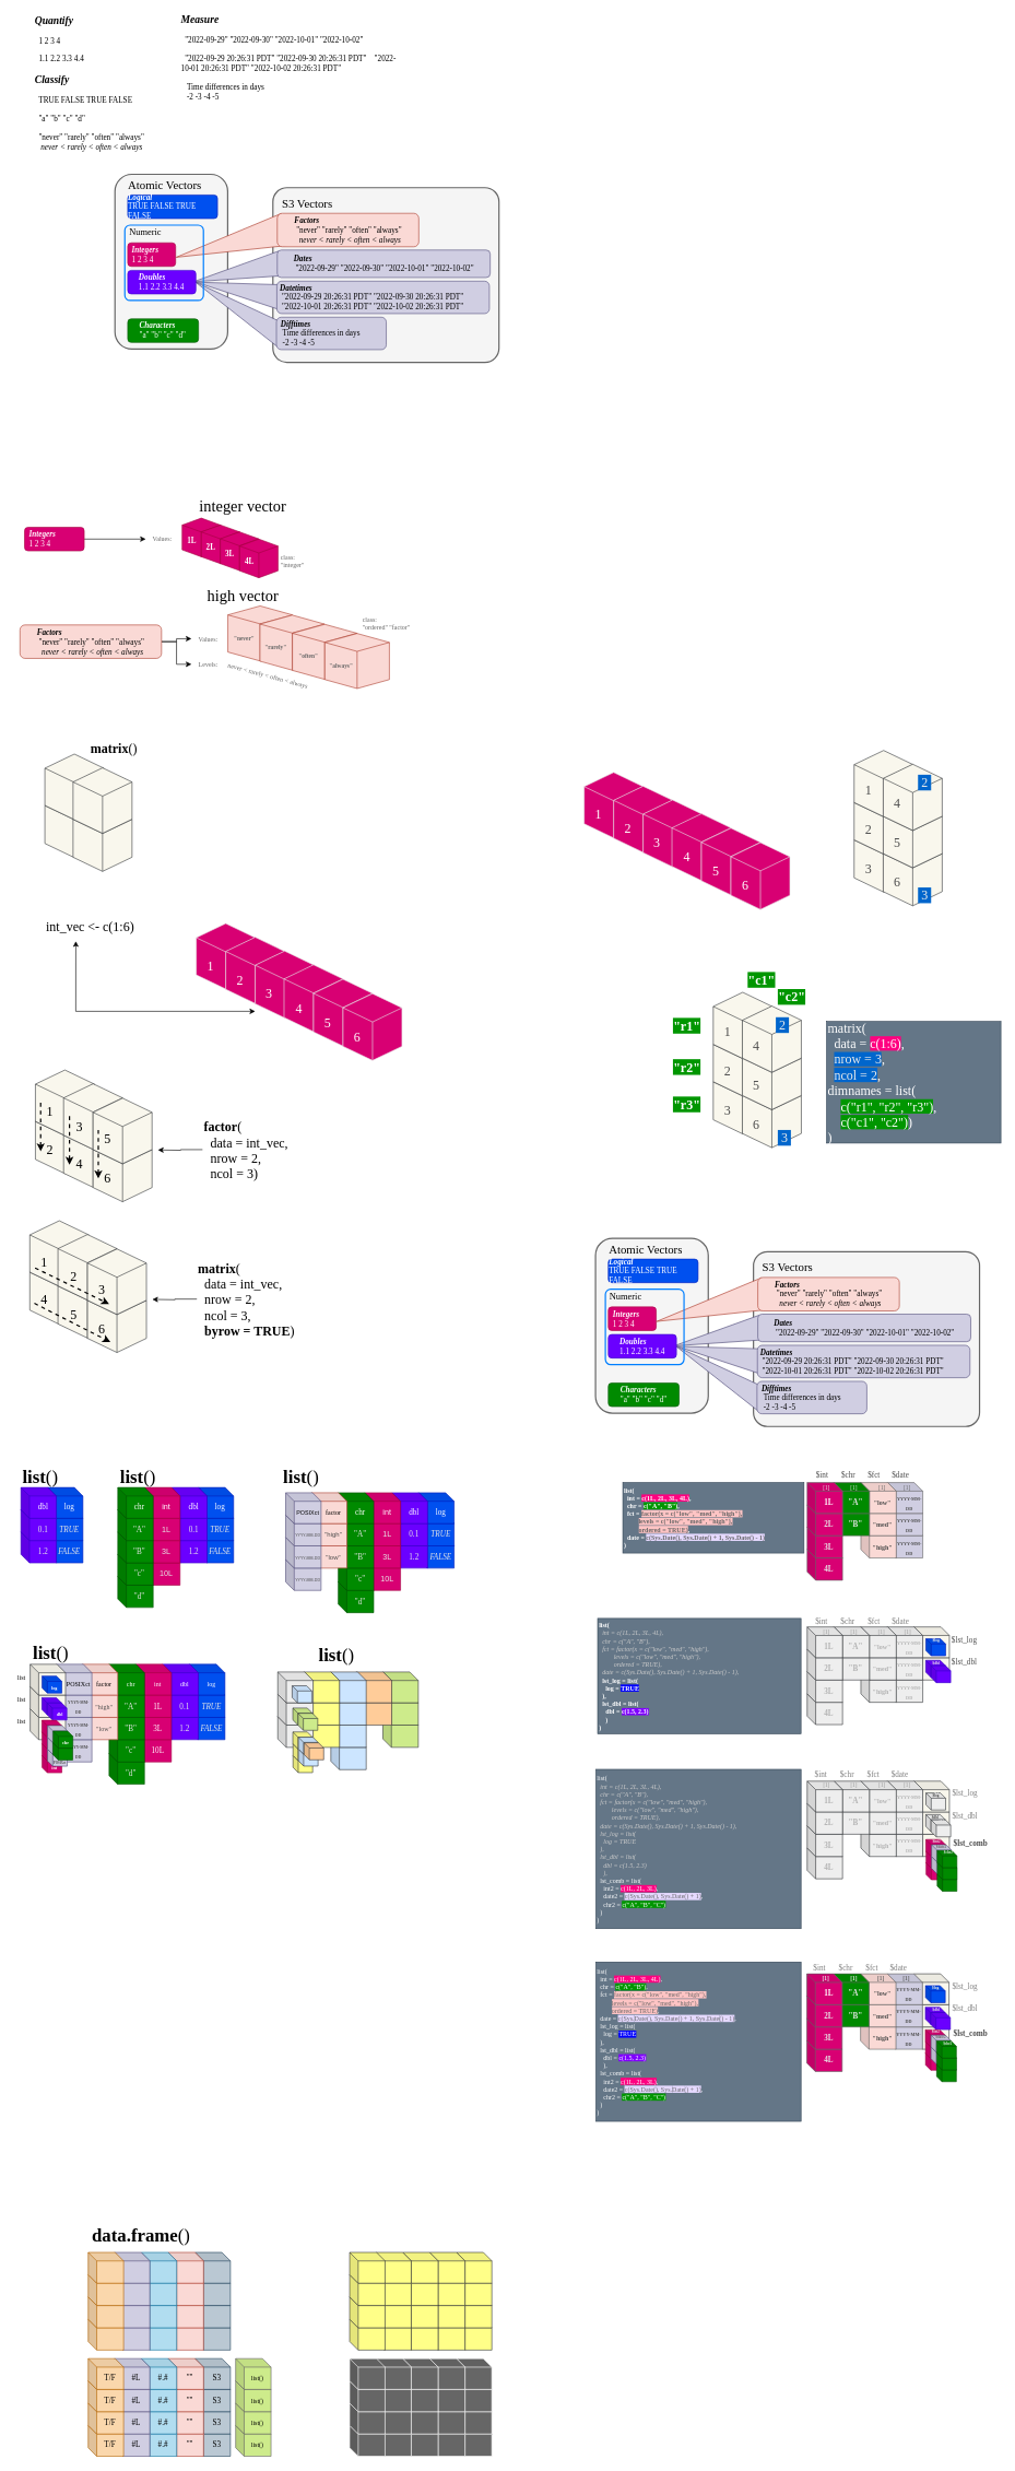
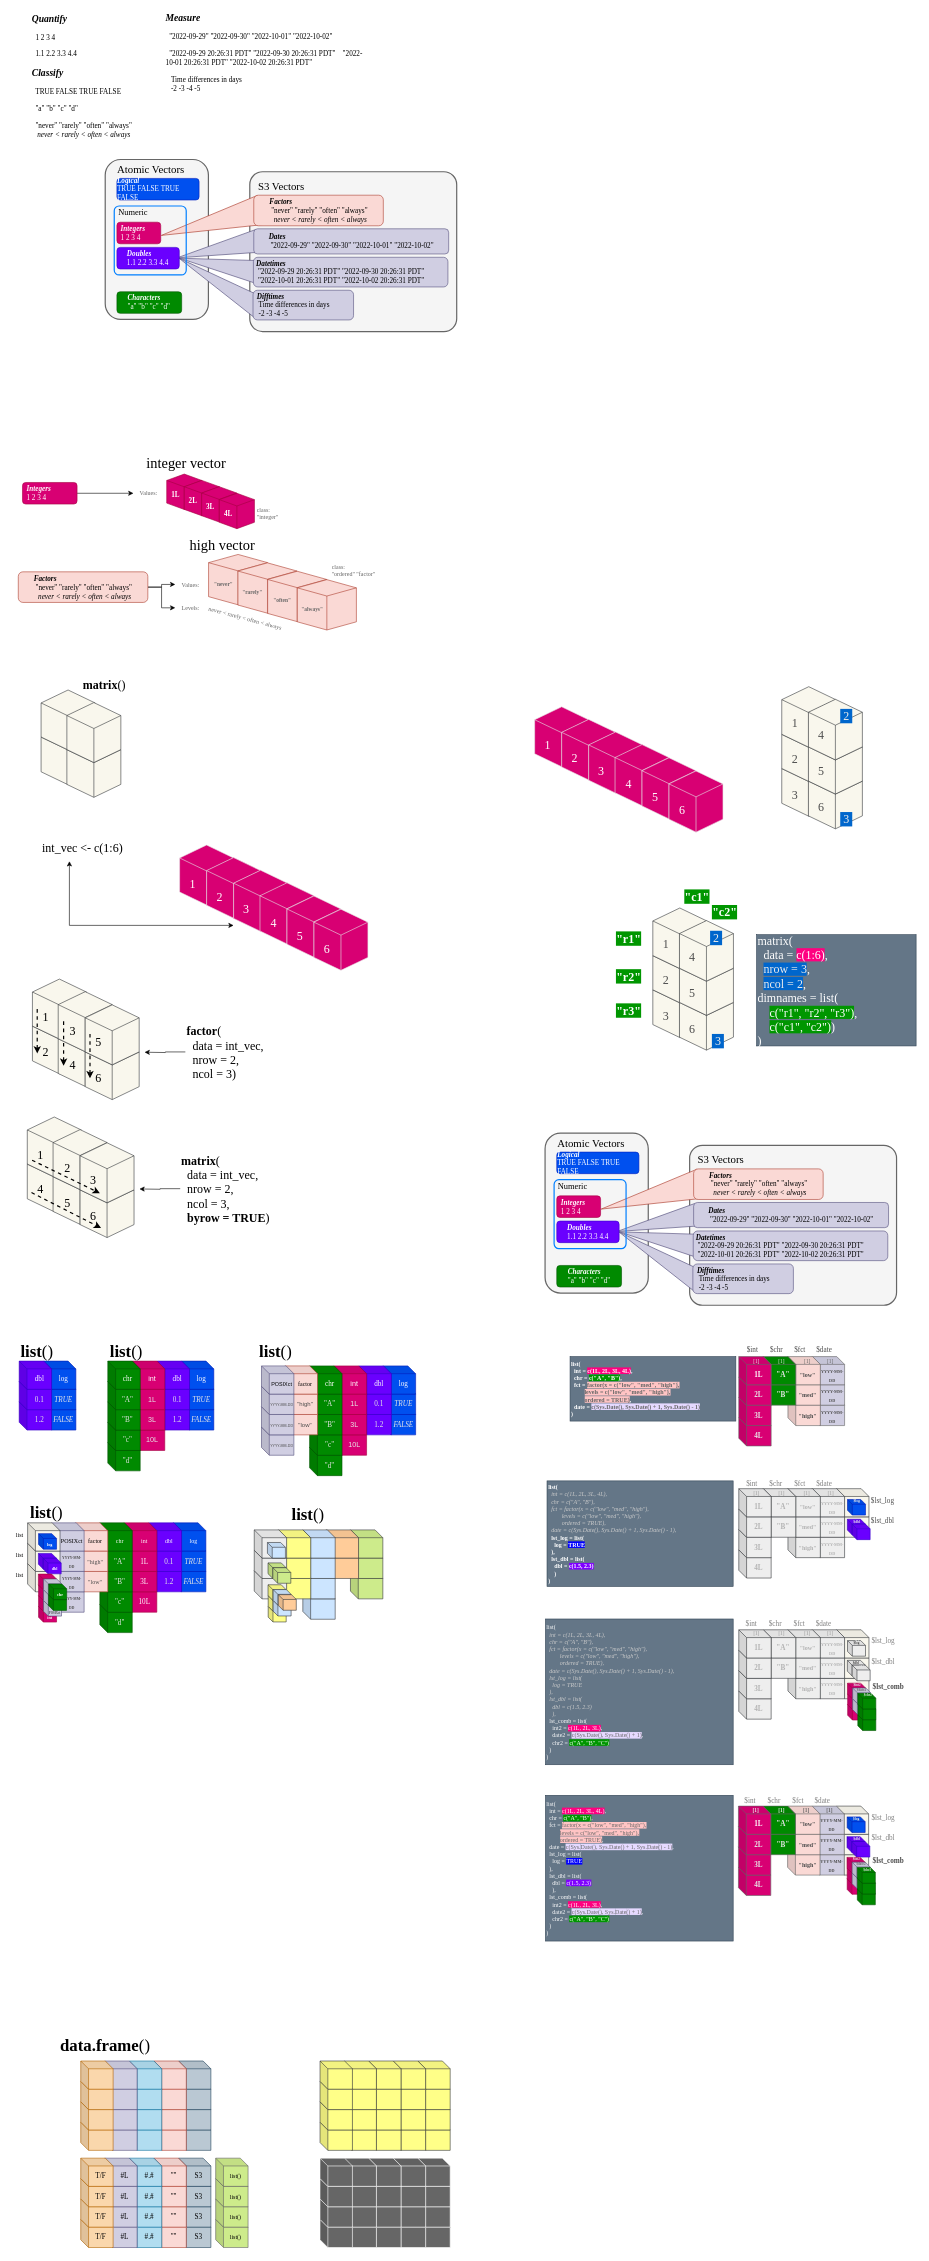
- <mxCell id="150" value="integer vector" style="text;html=1;strokeColor=none;fillColor=none;align=left;verticalAlign=middle;whiteSpace=wrap;fontFamily=Ubuntu Mono;fontSize=24;spacingLeft=-2;" parent="1" vertex="1"><mxGeometry x="304.37" y="759" width="179.38" height="23" as="geometry" /></mxCell>
+ <mxCell id="150" value="integer vector" style="text;html=1;strokeColor=none;fillColor=none;align=left;verticalAlign=middle;whiteSpace=wrap;fontFamily=Ubuntu Mono;fontSize=24;spacingLeft=-2;" parent="1" vertex="1"><mxGeometry x="244.37" y="759" width="179.38" height="23" as="geometry" /></mxCell>
- <mxCell id="62" value="&lt;b style=&quot;font-size: 28px;&quot;&gt;data.frame&lt;/b&gt;()" style="text;html=1;strokeColor=none;fillColor=none;align=left;verticalAlign=middle;whiteSpace=wrap;fontFamily=Ubuntu Mono;fontSize=28;spacingLeft=10;" parent="1" vertex="1"><mxGeometry x="128.13" y="3390" width="199.5" height="36" as="geometry" /></mxCell>
+ <mxCell id="62" value="&lt;b style=&quot;font-size: 28px;&quot;&gt;data.frame&lt;/b&gt;()" style="text;html=1;strokeColor=none;fillColor=none;align=left;verticalAlign=middle;whiteSpace=wrap;fontFamily=Ubuntu Mono;fontSize=28;spacingLeft=10;" parent="1" vertex="1"><mxGeometry x="88.13" y="3390" width="199.5" height="36" as="geometry" /></mxCell>
